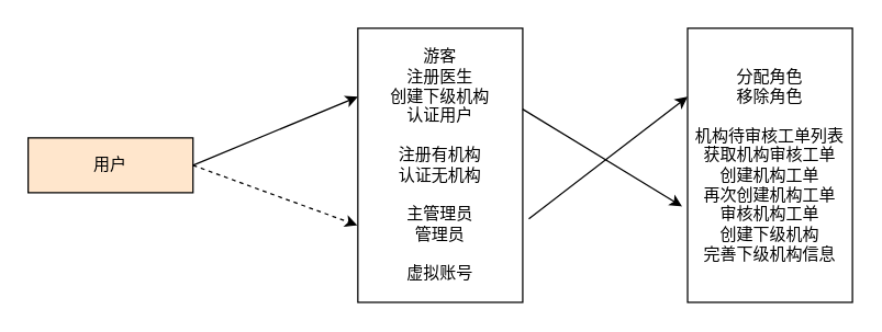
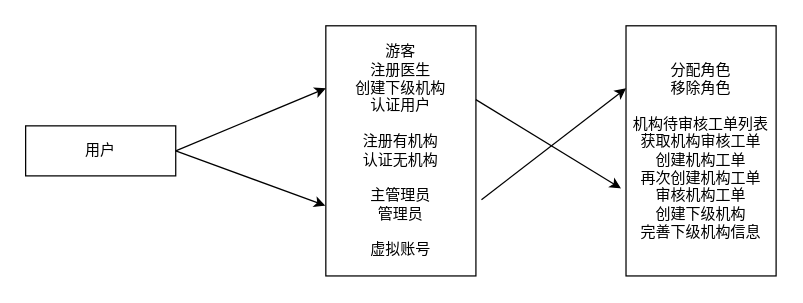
- <mxCell id="2" value="用户" style="rounded=0;whiteSpace=wrap;html=1;fillColor=#ffe6cc;" vertex="1" parent="1"><mxGeometry x="20" y="100" width="120" height="40" as="geometry" /></mxCell>
+ <mxCell id="2" value="用户" style="rounded=0;whiteSpace=wrap;html=1;" vertex="1" parent="1"><mxGeometry x="20" y="100" width="120" height="40" as="geometry" /></mxCell>
- <mxCell id="6" value="" style="endArrow=classic;html=1;entryX=-0.003;entryY=0.719;entryDx=0;entryDy=0;entryPerimeter=0;exitX=1;exitY=0.5;exitDx=0;exitDy=0;dashed=1;" edge="1" parent="1" source="2" target="3"><mxGeometry width="50" height="50" relative="1" as="geometry"><mxPoint x="140" y="170" as="sourcePoint" /><mxPoint x="190" y="120" as="targetPoint" /></mxGeometry></mxCell>
+ <mxCell id="6" value="" style="endArrow=classic;html=1;entryX=-0.003;entryY=0.719;entryDx=0;entryDy=0;entryPerimeter=0;exitX=1;exitY=0.5;exitDx=0;exitDy=0;" edge="1" parent="1" source="2" target="3"><mxGeometry width="50" height="50" relative="1" as="geometry"><mxPoint x="140" y="170" as="sourcePoint" /><mxPoint x="190" y="120" as="targetPoint" /></mxGeometry></mxCell>
